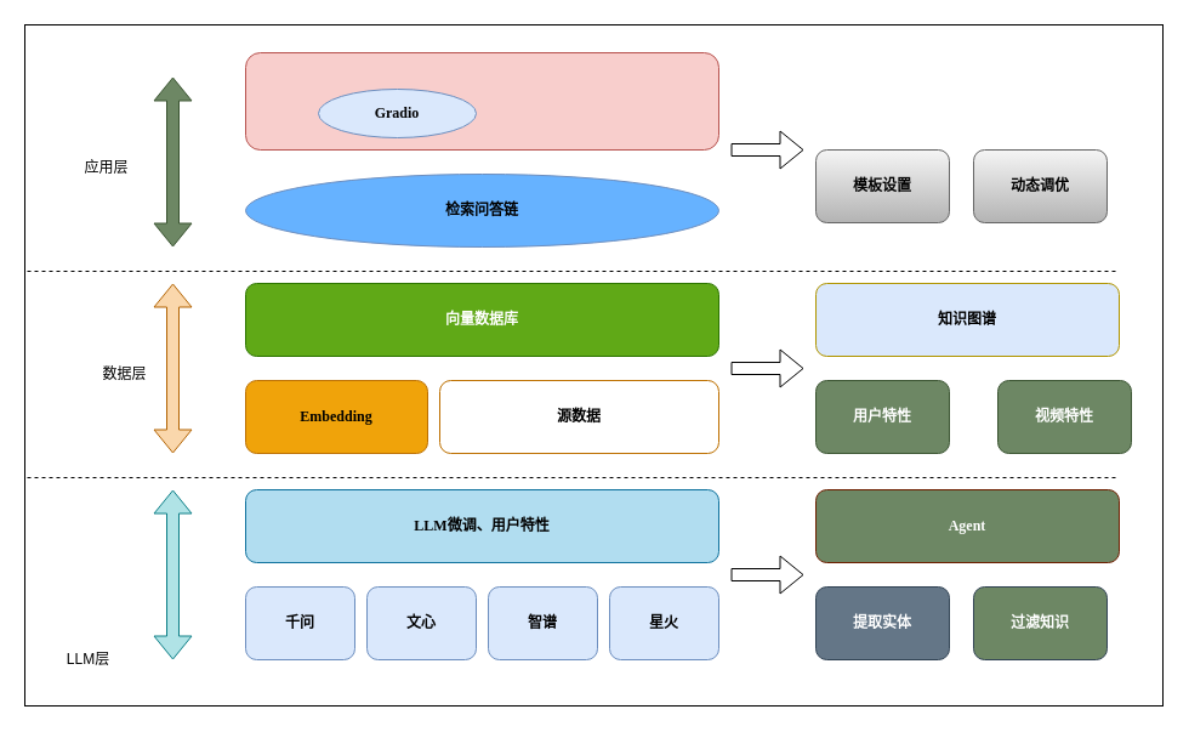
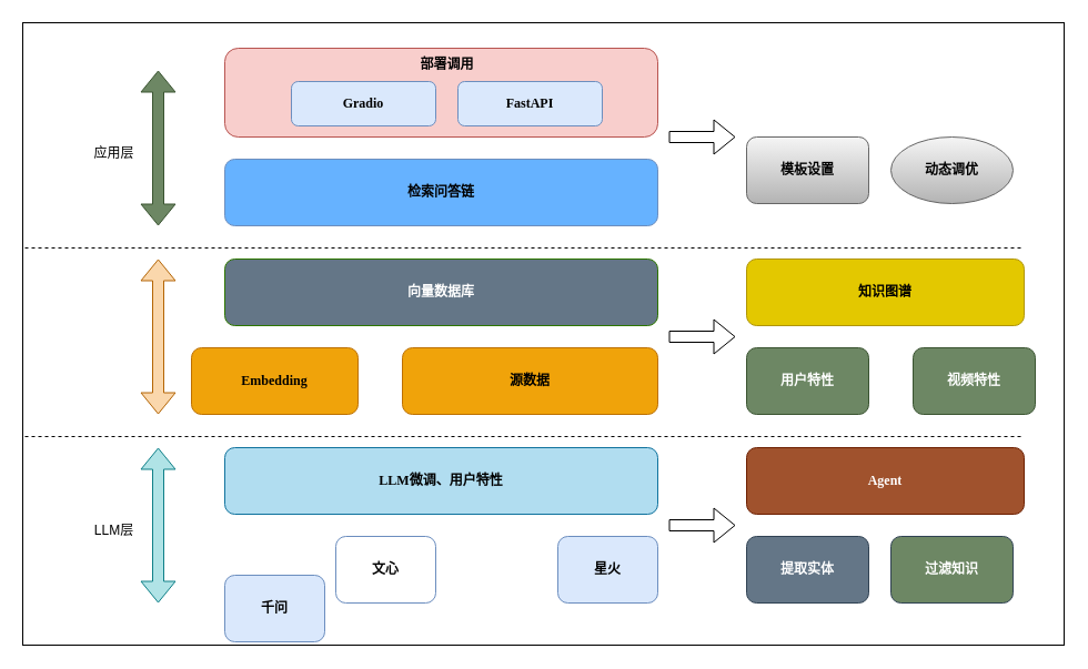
+ <mxCell id="15" value="&lt;b&gt;部署调用&lt;/b&gt;" style="text;html=1;align=center;verticalAlign=middle;resizable=0;points=[];autosize=1;strokeColor=none;fillColor=none;" vertex="1" parent="1"><mxGeometry x="367" y="43" width="70" height="30" as="geometry" /></mxCell>
- <mxCell id="13" value="&lt;font face=&quot;Tahoma&quot;&gt;Gradio&lt;/font&gt;" style="ellipse;whiteSpace=wrap;html=1;fillColor=#dae8fc;strokeColor=#6c8ebf;fontStyle=1;" vertex="1" parent="1"><mxGeometry x="262" y="73" width="130" height="40" as="geometry" /></mxCell>
+ <mxCell id="13" value="&lt;font face=&quot;Tahoma&quot;&gt;Gradio&lt;/font&gt;" style="rounded=1;whiteSpace=wrap;html=1;fillColor=#dae8fc;strokeColor=#6c8ebf;fontStyle=1" vertex="1" parent="1"><mxGeometry x="262" y="73" width="130" height="40" as="geometry" /></mxCell>
+ <mxCell id="14" value="&lt;font face=&quot;Tahoma&quot;&gt;FastAPI&lt;/font&gt;" style="rounded=1;whiteSpace=wrap;html=1;fillColor=#dae8fc;strokeColor=#6c8ebf;fontStyle=1" vertex="1" parent="1"><mxGeometry x="412" y="73" width="130" height="40" as="geometry" /></mxCell>
- <mxCell id="23" value="应用层" style="text;html=1;align=center;verticalAlign=middle;resizable=0;points=[];autosize=1;strokeColor=none;fillColor=none;" vertex="1" parent="1"><mxGeometry x="57" y="123" width="60" height="30" as="geometry" /></mxCell>
+ <mxCell id="23" value="应用层" style="text;html=1;align=center;verticalAlign=middle;resizable=0;points=[];autosize=1;strokeColor=none;fillColor=none;" vertex="1" parent="1"><mxGeometry x="72" y="123" width="60" height="30" as="geometry" /></mxCell>
- <mxCell id="28" value="&lt;font face=&quot;Tahoma&quot;&gt;动态调优&lt;/font&gt;" style="rounded=1;whiteSpace=wrap;html=1;fillColor=#f5f5f5;strokeColor=#666666;fontStyle=1;gradientColor=#b3b3b3;" vertex="1" parent="1"><mxGeometry x="802" y="123" width="110" height="60" as="geometry" /></mxCell>
+ <mxCell id="28" value="&lt;font face=&quot;Tahoma&quot;&gt;动态调优&lt;/font&gt;" style="ellipse;whiteSpace=wrap;html=1;fillColor=#f5f5f5;strokeColor=#666666;fontStyle=1;gradientColor=#b3b3b3;" vertex="1" parent="1"><mxGeometry x="802" y="123" width="110" height="60" as="geometry" /></mxCell>
- <mxCell id="11" value="&lt;font face=&quot;Tahoma&quot;&gt;检索问答链&lt;/font&gt;" style="ellipse;whiteSpace=wrap;html=1;fillColor=#66B2FF;strokeColor=#6c8ebf;fontStyle=1;" vertex="1" parent="1"><mxGeometry x="202" y="143" width="390" height="60" as="geometry" /></mxCell>
+ <mxCell id="11" value="&lt;font face=&quot;Tahoma&quot;&gt;检索问答链&lt;/font&gt;" style="rounded=1;whiteSpace=wrap;html=1;fillColor=#66B2FF;strokeColor=#6c8ebf;fontStyle=1" vertex="1" parent="1"><mxGeometry x="202" y="143" width="390" height="60" as="geometry" /></mxCell>
- <mxCell id="10" value="&lt;font face=&quot;Tahoma&quot;&gt;向量数据库&lt;/font&gt;" style="rounded=1;whiteSpace=wrap;html=1;fillColor=#60a917;strokeColor=#2D7600;fontStyle=1;fontColor=#ffffff;" vertex="1" parent="1"><mxGeometry x="202" y="233" width="390" height="60" as="geometry" /></mxCell>
+ <mxCell id="10" value="&lt;font face=&quot;Tahoma&quot;&gt;向量数据库&lt;/font&gt;" style="rounded=1;whiteSpace=wrap;html=1;fillColor=#647687;strokeColor=#2D7600;fontStyle=1;fontColor=#ffffff;" vertex="1" parent="1"><mxGeometry x="202" y="233" width="390" height="60" as="geometry" /></mxCell>
- <mxCell id="26" value="&lt;font face=&quot;Tahoma&quot;&gt;知识图谱&lt;/font&gt;" style="rounded=1;whiteSpace=wrap;html=1;fillColor=#dae8fc;strokeColor=#B09500;fontStyle=1;fontColor=#000000;" vertex="1" parent="1"><mxGeometry x="672" y="233" width="250" height="60" as="geometry" /></mxCell>
+ <mxCell id="26" value="&lt;font face=&quot;Tahoma&quot;&gt;知识图谱&lt;/font&gt;" style="rounded=1;whiteSpace=wrap;html=1;fillColor=#e3c800;strokeColor=#B09500;fontStyle=1;fontColor=#000000;" vertex="1" parent="1"><mxGeometry x="672" y="233" width="250" height="60" as="geometry" /></mxCell>
- <mxCell id="22" value="数据层" style="text;html=1;align=center;verticalAlign=middle;resizable=0;points=[];autosize=1;strokeColor=none;fillColor=none;" vertex="1" parent="1"><mxGeometry x="72" y="293" width="60" height="30" as="geometry" /></mxCell>
- <mxCell id="8" value="&lt;font face=&quot;Tahoma&quot;&gt;Embedding&lt;/font&gt;" style="rounded=1;whiteSpace=wrap;html=1;fillColor=#f0a30a;strokeColor=#BD7000;fontStyle=1;fontColor=#000000;" vertex="1" parent="1"><mxGeometry x="202" y="313" width="150" height="60" as="geometry" /></mxCell>
+ <mxCell id="8" value="&lt;font face=&quot;Tahoma&quot;&gt;Embedding&lt;/font&gt;" style="rounded=1;whiteSpace=wrap;html=1;fillColor=#f0a30a;strokeColor=#BD7000;fontStyle=1;fontColor=#000000;" vertex="1" parent="1"><mxGeometry x="172" y="313" width="150" height="60" as="geometry" /></mxCell>
- <mxCell id="9" value="&lt;font face=&quot;Tahoma&quot;&gt;源数据&lt;/font&gt;" style="rounded=1;whiteSpace=wrap;html=1;fillColor=#ffffff;strokeColor=#BD7000;fontStyle=1;fontColor=#000000;" vertex="1" parent="1"><mxGeometry x="362" y="313" width="230" height="60" as="geometry" /></mxCell>
+ <mxCell id="9" value="&lt;font face=&quot;Tahoma&quot;&gt;源数据&lt;/font&gt;" style="rounded=1;whiteSpace=wrap;html=1;fillColor=#f0a30a;strokeColor=#BD7000;fontStyle=1;fontColor=#000000;" vertex="1" parent="1"><mxGeometry x="362" y="313" width="230" height="60" as="geometry" /></mxCell>
- <mxCell id="31" value="&lt;font face=&quot;Tahoma&quot;&gt;Agent&lt;/font&gt;" style="rounded=1;whiteSpace=wrap;html=1;fillColor=#6d8764;strokeColor=#6D1F00;fontStyle=1;fontColor=#ffffff;" vertex="1" parent="1"><mxGeometry x="672" y="403" width="250" height="60" as="geometry" /></mxCell>
+ <mxCell id="31" value="&lt;font face=&quot;Tahoma&quot;&gt;Agent&lt;/font&gt;" style="rounded=1;whiteSpace=wrap;html=1;fillColor=#a0522d;strokeColor=#6D1F00;fontStyle=1;fontColor=#ffffff;" vertex="1" parent="1"><mxGeometry x="672" y="403" width="250" height="60" as="geometry" /></mxCell>
- <mxCell id="3" value="&lt;font face=&quot;Tahoma&quot;&gt;千问&lt;/font&gt;" style="rounded=1;whiteSpace=wrap;html=1;fillColor=#dae8fc;strokeColor=#6c8ebf;fontStyle=1" vertex="1" parent="1"><mxGeometry x="202" y="483" width="90" height="60" as="geometry" /></mxCell>
+ <mxCell id="3" value="&lt;font face=&quot;Tahoma&quot;&gt;千问&lt;/font&gt;" style="rounded=1;whiteSpace=wrap;html=1;fillColor=#dae8fc;strokeColor=#6c8ebf;fontStyle=1" vertex="1" parent="1"><mxGeometry x="202" y="518" width="90" height="60" as="geometry" /></mxCell>
- <mxCell id="4" value="&lt;font face=&quot;Tahoma&quot;&gt;文心&lt;/font&gt;" style="rounded=1;whiteSpace=wrap;html=1;fillColor=#dae8fc;strokeColor=#6c8ebf;fontStyle=1" vertex="1" parent="1"><mxGeometry x="302" y="483" width="90" height="60" as="geometry" /></mxCell>
+ <mxCell id="4" value="&lt;font face=&quot;Tahoma&quot;&gt;文心&lt;/font&gt;" style="rounded=1;whiteSpace=wrap;html=1;fillColor=#ffffff;strokeColor=#6c8ebf;fontStyle=1;" vertex="1" parent="1"><mxGeometry x="302" y="483" width="90" height="60" as="geometry" /></mxCell>
- <mxCell id="5" value="&lt;font face=&quot;Tahoma&quot;&gt;智谱&lt;/font&gt;" style="rounded=1;whiteSpace=wrap;html=1;fillColor=#dae8fc;strokeColor=#6c8ebf;fontStyle=1" vertex="1" parent="1"><mxGeometry x="402" y="483" width="90" height="60" as="geometry" /></mxCell>
- <mxCell id="21" value="LLM层" style="text;html=1;align=center;verticalAlign=middle;resizable=0;points=[];autosize=1;strokeColor=none;fillColor=none;" vertex="1" parent="1"><mxGeometry x="42" y="528" width="60" height="30" as="geometry" /></mxCell>
+ <mxCell id="21" value="LLM层" style="text;html=1;align=center;verticalAlign=middle;resizable=0;points=[];autosize=1;strokeColor=none;fillColor=none;" vertex="1" parent="1"><mxGeometry x="72" y="463" width="60" height="30" as="geometry" /></mxCell>
